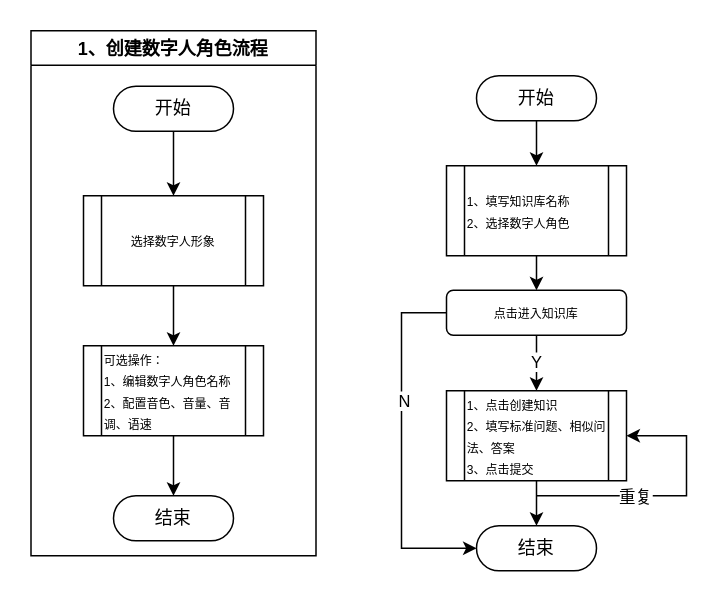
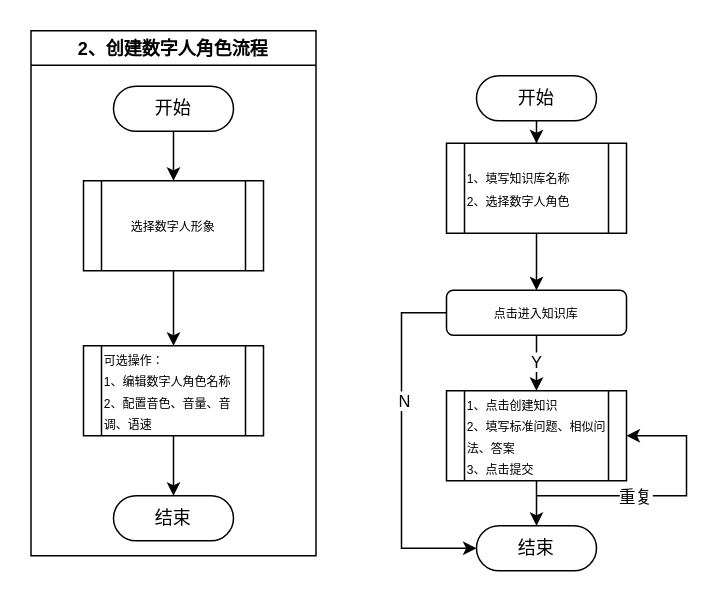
- <mxCell id="10" value="1、创建数字人角色流程" style="swimlane;movable=0;resizable=0;rotatable=0;deletable=0;editable=0;locked=1;connectable=0;" vertex="1" parent="2"><mxGeometry width="190" height="350" as="geometry"><mxRectangle width="170" height="30" as="alternateBounds" /></mxGeometry></mxCell>
+ <mxCell id="10" value="2、创建数字人角色流程" style="swimlane;movable=0;resizable=0;rotatable=0;deletable=0;editable=0;locked=1;connectable=0;" vertex="1" parent="2"><mxGeometry width="190" height="350" as="geometry"><mxRectangle width="170" height="30" as="alternateBounds" /></mxGeometry></mxCell>
- <mxCell id="14" value="&lt;font style=&quot;font-size: 8px;&quot;&gt;1、填写知识库名称&lt;/font&gt;&lt;div&gt;&lt;font style=&quot;font-size: 8px;&quot;&gt;2、选择数字人角色&lt;/font&gt;&lt;/div&gt;" style="shape=process;whiteSpace=wrap;html=1;backgroundOutline=1;align=left;" vertex="1" parent="1"><mxGeometry x="297" y="110" width="120" height="60" as="geometry" /></mxCell>
+ <mxCell id="14" value="&lt;font style=&quot;font-size: 8px;&quot;&gt;1、填写知识库名称&lt;/font&gt;&lt;div&gt;&lt;font style=&quot;font-size: 8px;&quot;&gt;2、选择数字人角色&lt;/font&gt;&lt;/div&gt;" style="shape=process;whiteSpace=wrap;html=1;backgroundOutline=1;align=left;" vertex="1" parent="1"><mxGeometry x="297" y="95" width="120" height="60" as="geometry" /></mxCell>
- <mxCell id="9" value="&lt;font style=&quot;font-size: 8px;&quot;&gt;选择数字人形象&lt;/font&gt;" style="shape=process;whiteSpace=wrap;html=1;backgroundOutline=1;align=center;movable=0;resizable=0;rotatable=0;deletable=0;editable=0;locked=1;connectable=0;" vertex="1" parent="2"><mxGeometry x="35" y="110" width="120" height="60" as="geometry" /></mxCell>
+ <mxCell id="9" value="&lt;font style=&quot;font-size: 8px;&quot;&gt;选择数字人形象&lt;/font&gt;" style="shape=process;whiteSpace=wrap;html=1;backgroundOutline=1;align=center;movable=0;resizable=0;rotatable=0;deletable=0;editable=0;locked=1;connectable=0;" vertex="1" parent="2"><mxGeometry x="35" y="100" width="120" height="60" as="geometry" /></mxCell>
